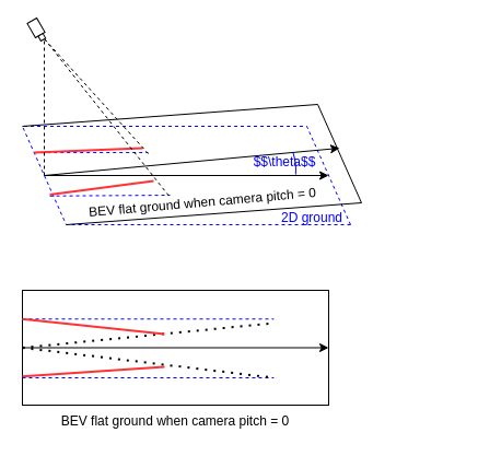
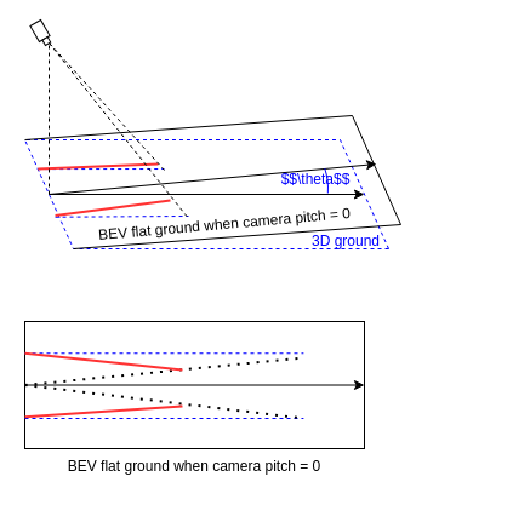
- <mxCell id="26" value="2D ground" style="text;html=1;strokeColor=none;fillColor=none;align=center;verticalAlign=middle;whiteSpace=wrap;rounded=0;fontColor=#0000FF;" parent="1" vertex="1"><mxGeometry x="155" y="189" width="260" height="20" as="geometry" /></mxCell>
+ <mxCell id="26" value="3D ground" style="text;html=1;strokeColor=none;fillColor=none;align=center;verticalAlign=middle;whiteSpace=wrap;rounded=0;fontColor=#0000FF;" parent="1" vertex="1"><mxGeometry x="155" y="189" width="260" height="20" as="geometry" /></mxCell>
